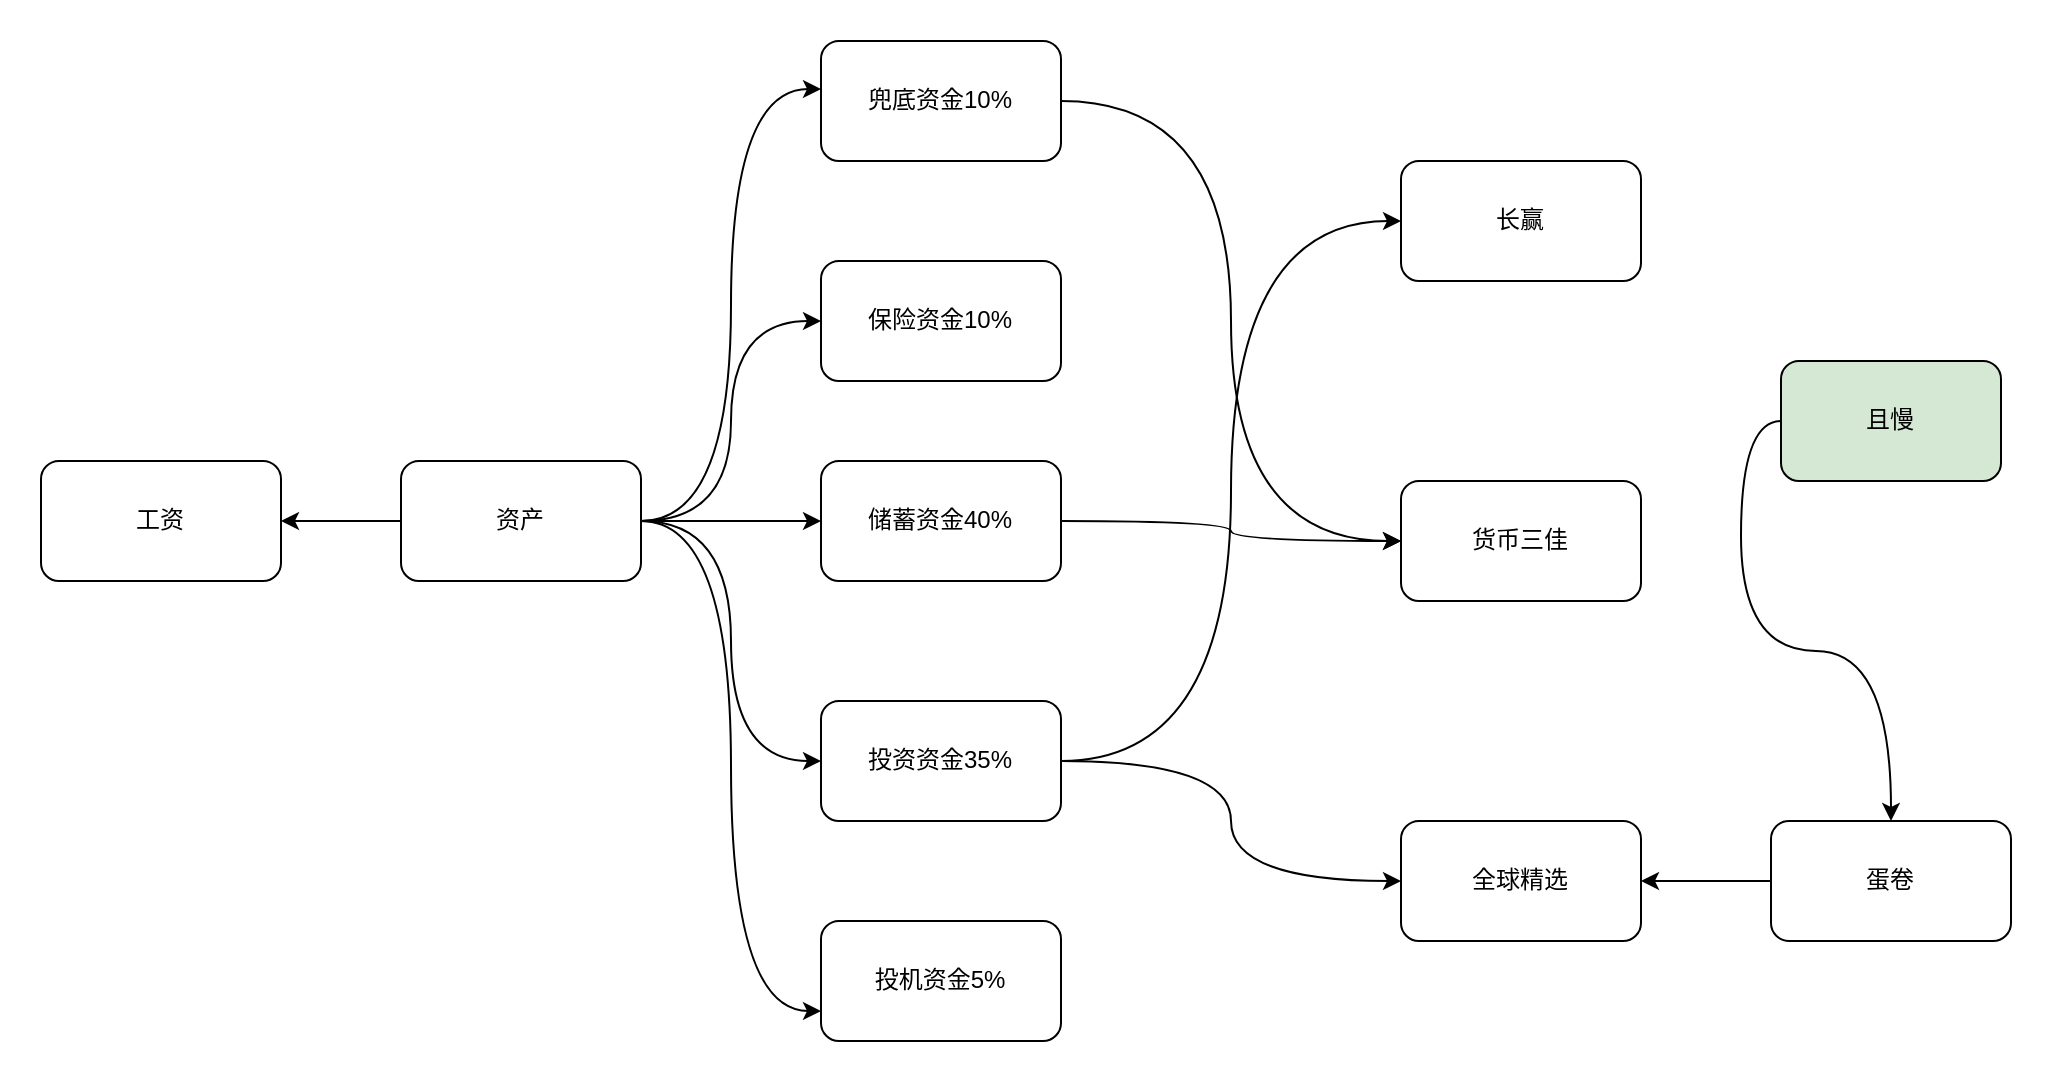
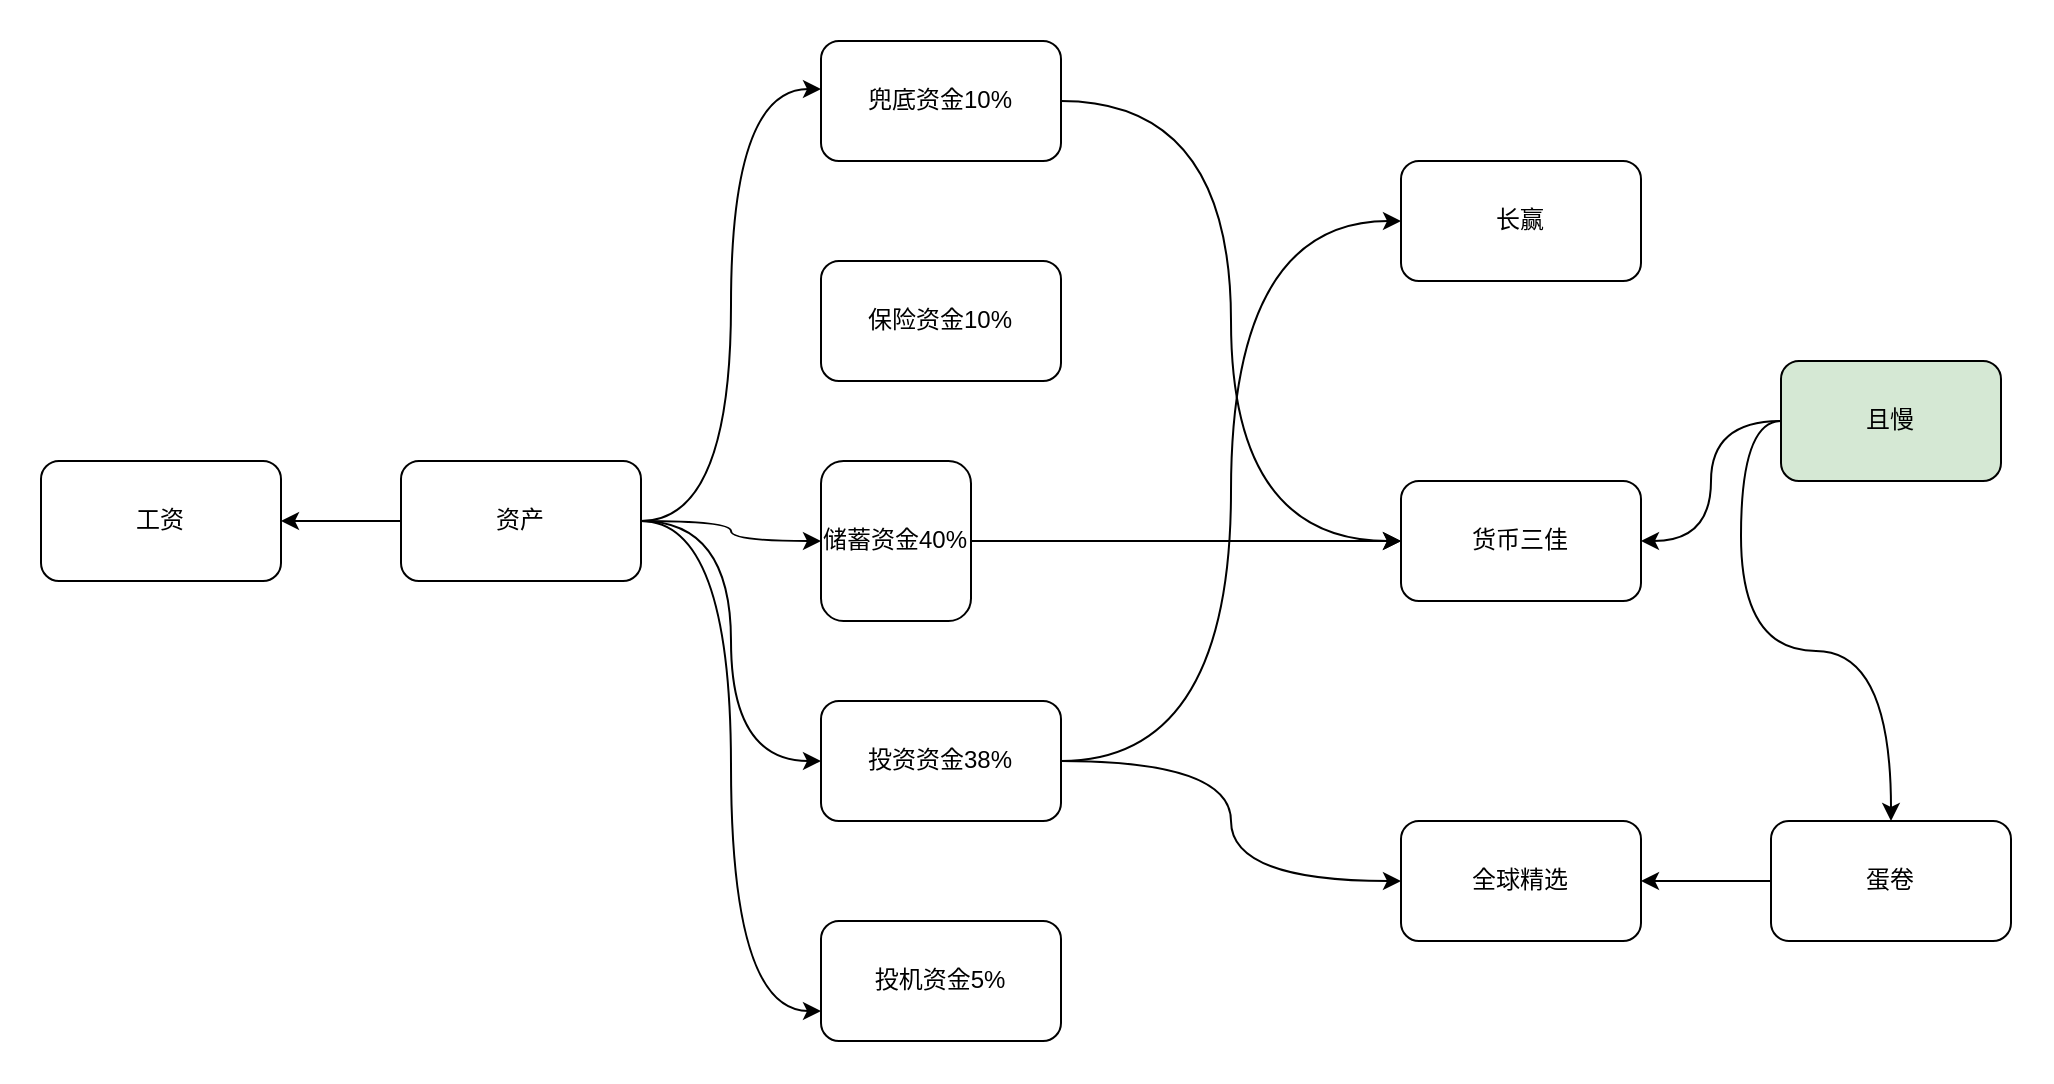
- <mxCell id="4" style="edgeStyle=orthogonalEdgeStyle;curved=1;rounded=0;orthogonalLoop=1;jettySize=auto;html=1;exitX=1;exitY=0.5;exitDx=0;exitDy=0;entryX=0;entryY=0.5;entryDx=0;entryDy=0;" edge="1" parent="1" source="8" target="12"><mxGeometry relative="1" as="geometry" /></mxCell>
+ <mxCell id="20" style="edgeStyle=orthogonalEdgeStyle;curved=1;rounded=0;orthogonalLoop=1;jettySize=auto;html=1;exitX=0;exitY=0.5;exitDx=0;exitDy=0;entryX=1;entryY=0.5;entryDx=0;entryDy=0;" edge="1" parent="1" source="21" target="23"><mxGeometry relative="1" as="geometry" /></mxCell>
- <mxCell id="14" value="储蓄资金40%" style="rounded=1;whiteSpace=wrap;html=1;" vertex="1" parent="1"><mxGeometry x="410" y="230" width="120" height="60" as="geometry" /></mxCell>
+ <mxCell id="14" value="储蓄资金40%" style="rounded=1;whiteSpace=wrap;html=1;" vertex="1" parent="1"><mxGeometry x="410" y="230" width="75" height="80" as="geometry" /></mxCell>
- <mxCell id="17" value="投资资金35%" style="rounded=1;whiteSpace=wrap;html=1;" vertex="1" parent="1"><mxGeometry x="410" y="350" width="120" height="60" as="geometry" /></mxCell>
+ <mxCell id="17" value="投资资金38%" style="rounded=1;whiteSpace=wrap;html=1;" vertex="1" parent="1"><mxGeometry x="410" y="350" width="120" height="60" as="geometry" /></mxCell>
